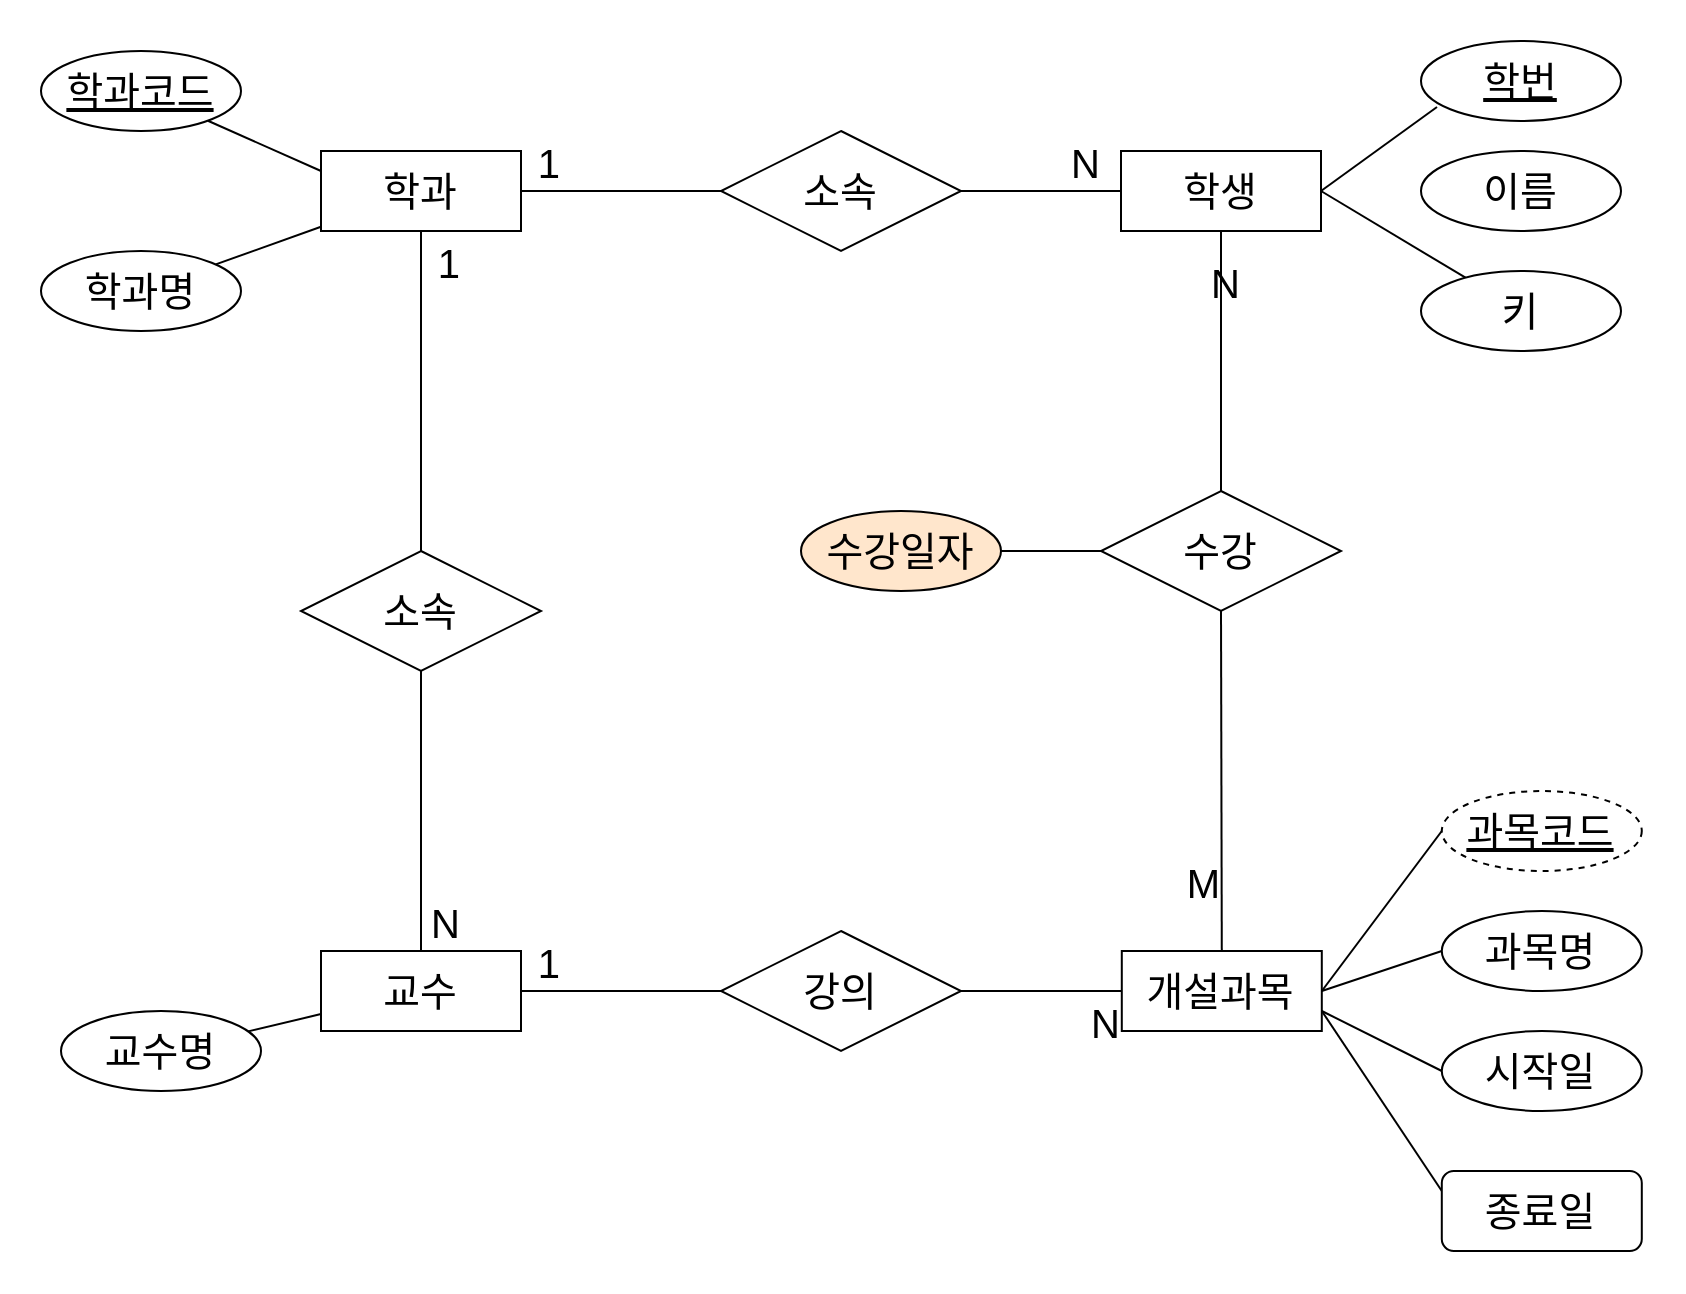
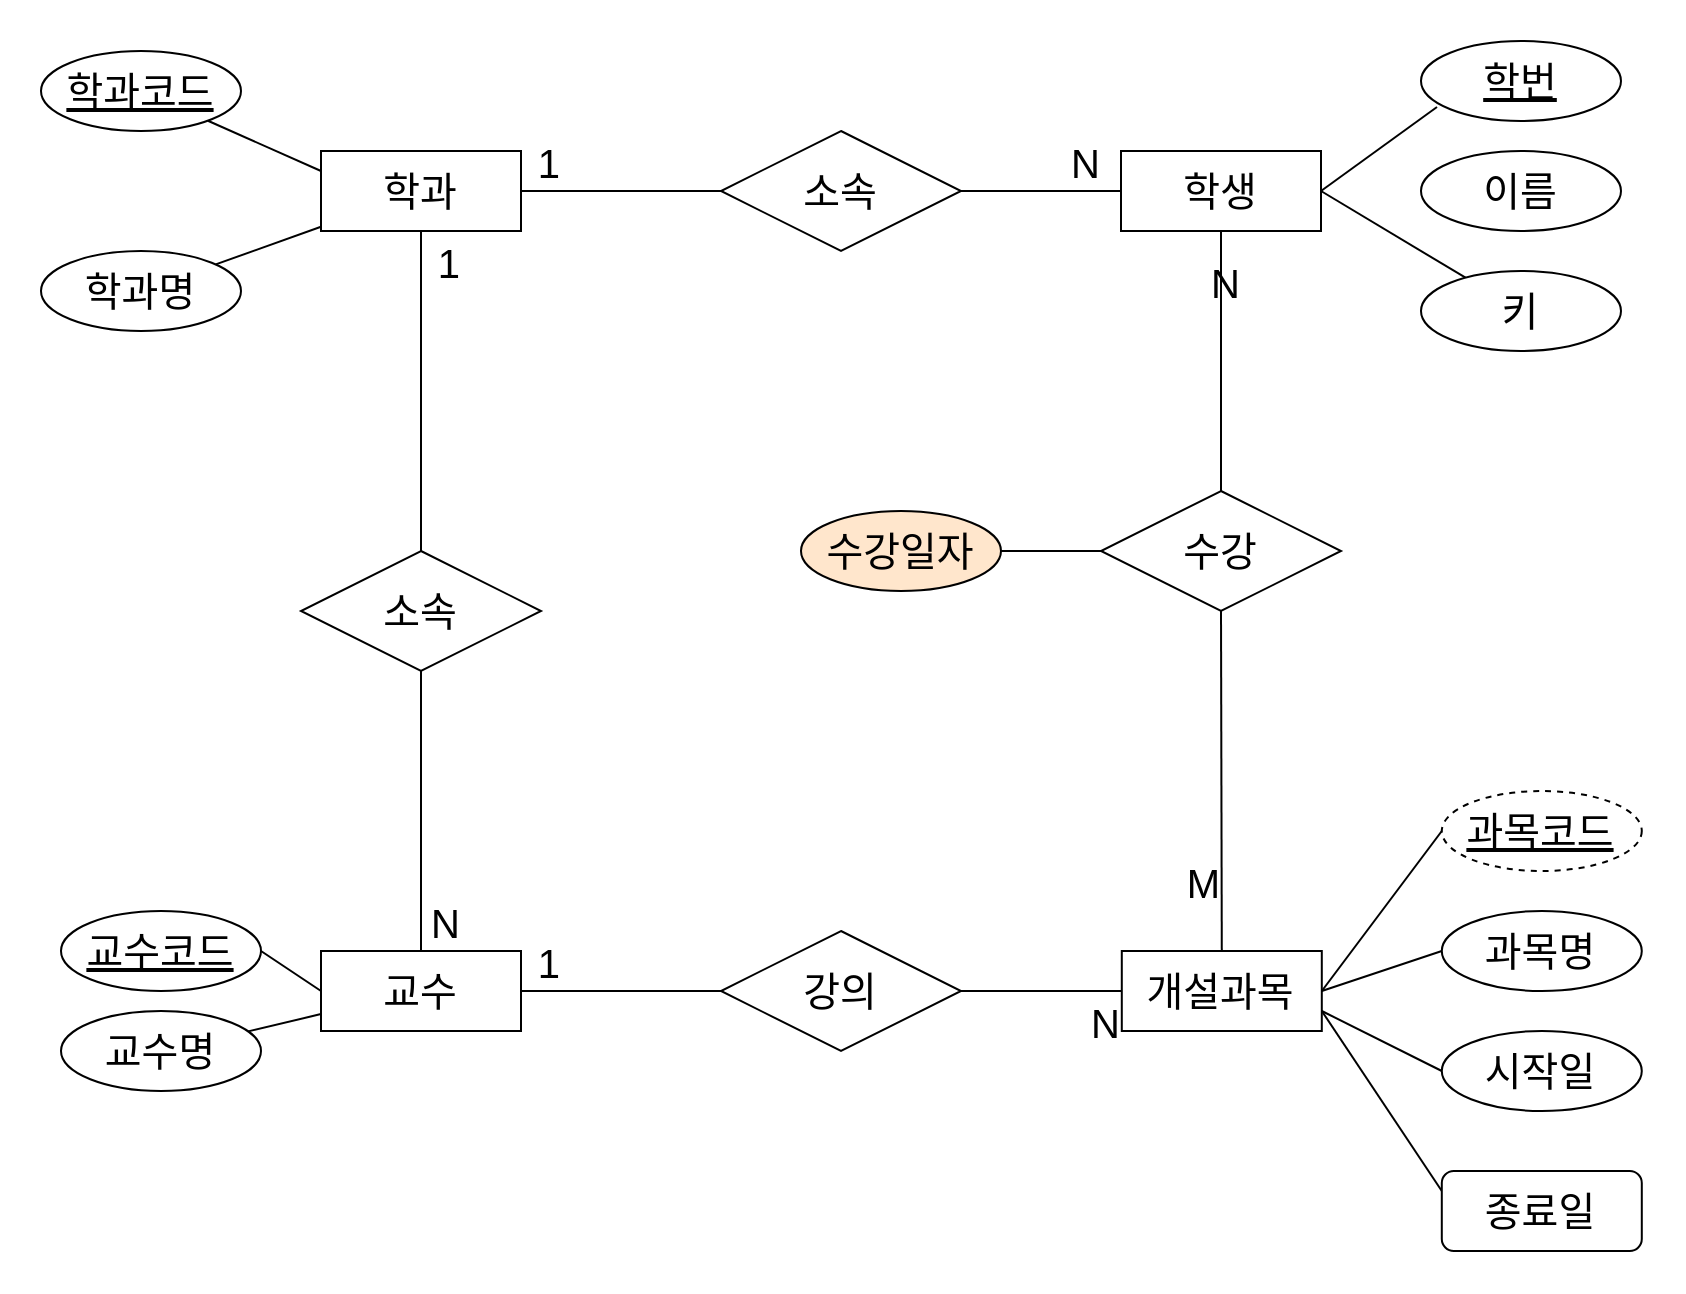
+ <mxCell id="7" value="교수코드" style="ellipse;whiteSpace=wrap;html=1;align=center;fontStyle=4;fontSize=20;" vertex="1" parent="1"><mxGeometry x="30" y="455" width="100" height="40" as="geometry" /></mxCell>
+ <mxCell id="6" value="" style="edgeStyle=none;html=1;fontSize=20;endArrow=none;endFill=0;exitX=1;exitY=0.5;exitDx=0;exitDy=0;entryX=0;entryY=0.5;entryDx=0;entryDy=0;" edge="1" parent="1" source="7" target="4"><mxGeometry relative="1" as="geometry" /></mxCell>
